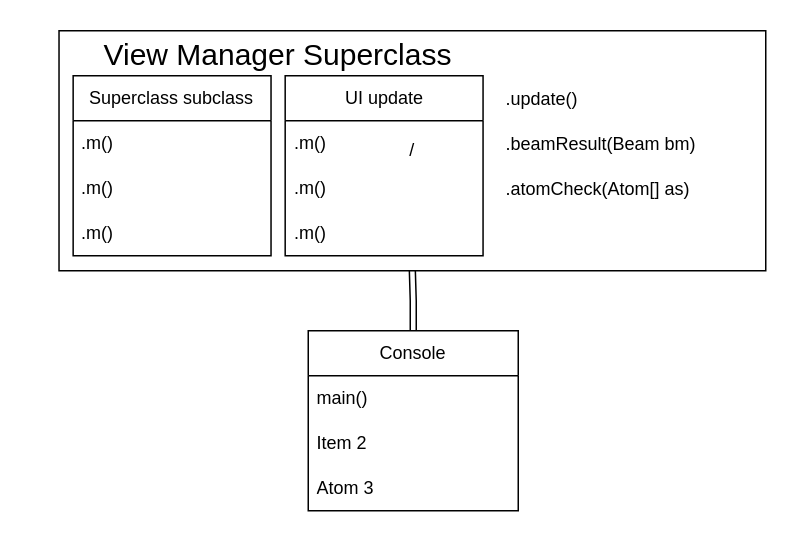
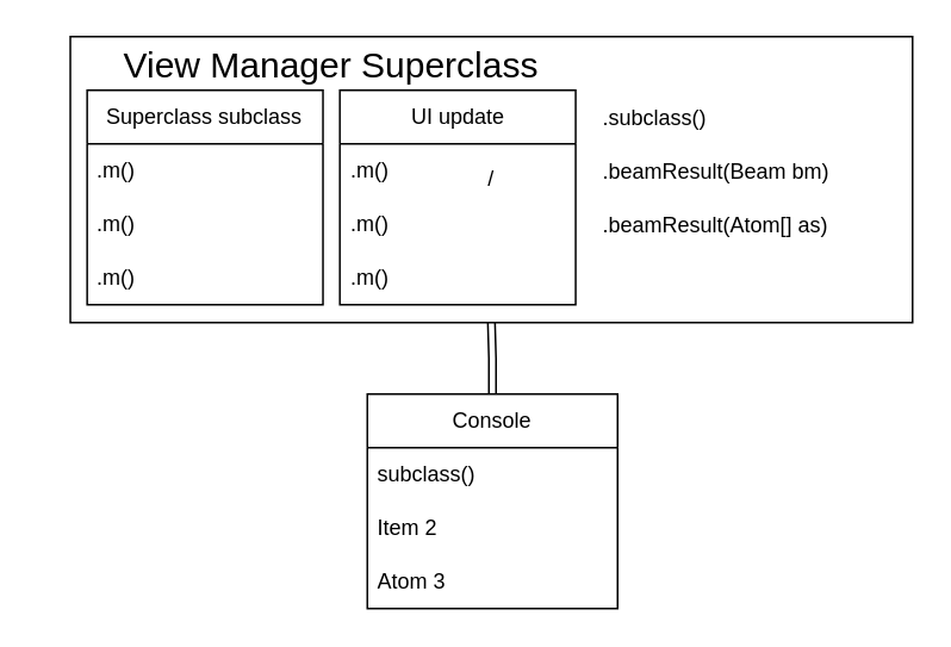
- <mxCell id="14" value=".update()" style="text;strokeColor=none;fillColor=none;align=left;verticalAlign=middle;spacingLeft=4;spacingRight=4;overflow=hidden;points=[[0,0.5],[1,0.5]];portConstraint=eastwest;rotatable=0;whiteSpace=wrap;html=1;" vertex="1" parent="13"><mxGeometry y="30" width="169.615" height="30" as="geometry" /></mxCell>
+ <mxCell id="14" value=".subclass()" style="text;strokeColor=none;fillColor=none;align=left;verticalAlign=middle;spacingLeft=4;spacingRight=4;overflow=hidden;points=[[0,0.5],[1,0.5]];portConstraint=eastwest;rotatable=0;whiteSpace=wrap;html=1;" vertex="1" parent="13"><mxGeometry y="30" width="169.615" height="30" as="geometry" /></mxCell>
- <mxCell id="16" value=".atomCheck(Atom[] as)" style="text;strokeColor=none;fillColor=none;align=left;verticalAlign=middle;spacingLeft=4;spacingRight=4;overflow=hidden;points=[[0,0.5],[1,0.5]];portConstraint=eastwest;rotatable=0;whiteSpace=wrap;html=1;" vertex="1" parent="13"><mxGeometry y="90" width="169.615" height="30" as="geometry" /></mxCell>
+ <mxCell id="16" value=".beamResult(Atom[] as)" style="text;strokeColor=none;fillColor=none;align=left;verticalAlign=middle;spacingLeft=4;spacingRight=4;overflow=hidden;points=[[0,0.5],[1,0.5]];portConstraint=eastwest;rotatable=0;whiteSpace=wrap;html=1;" vertex="1" parent="13"><mxGeometry y="90" width="169.615" height="30" as="geometry" /></mxCell>
- <mxCell id="19" value="main()" style="text;strokeColor=none;fillColor=none;align=left;verticalAlign=middle;spacingLeft=4;spacingRight=4;overflow=hidden;points=[[0,0.5],[1,0.5]];portConstraint=eastwest;rotatable=0;whiteSpace=wrap;html=1;" vertex="1" parent="18"><mxGeometry y="30" width="140" height="30" as="geometry" /></mxCell>
+ <mxCell id="19" value="subclass()" style="text;strokeColor=none;fillColor=none;align=left;verticalAlign=middle;spacingLeft=4;spacingRight=4;overflow=hidden;points=[[0,0.5],[1,0.5]];portConstraint=eastwest;rotatable=0;whiteSpace=wrap;html=1;" vertex="1" parent="18"><mxGeometry y="30" width="140" height="30" as="geometry" /></mxCell>
